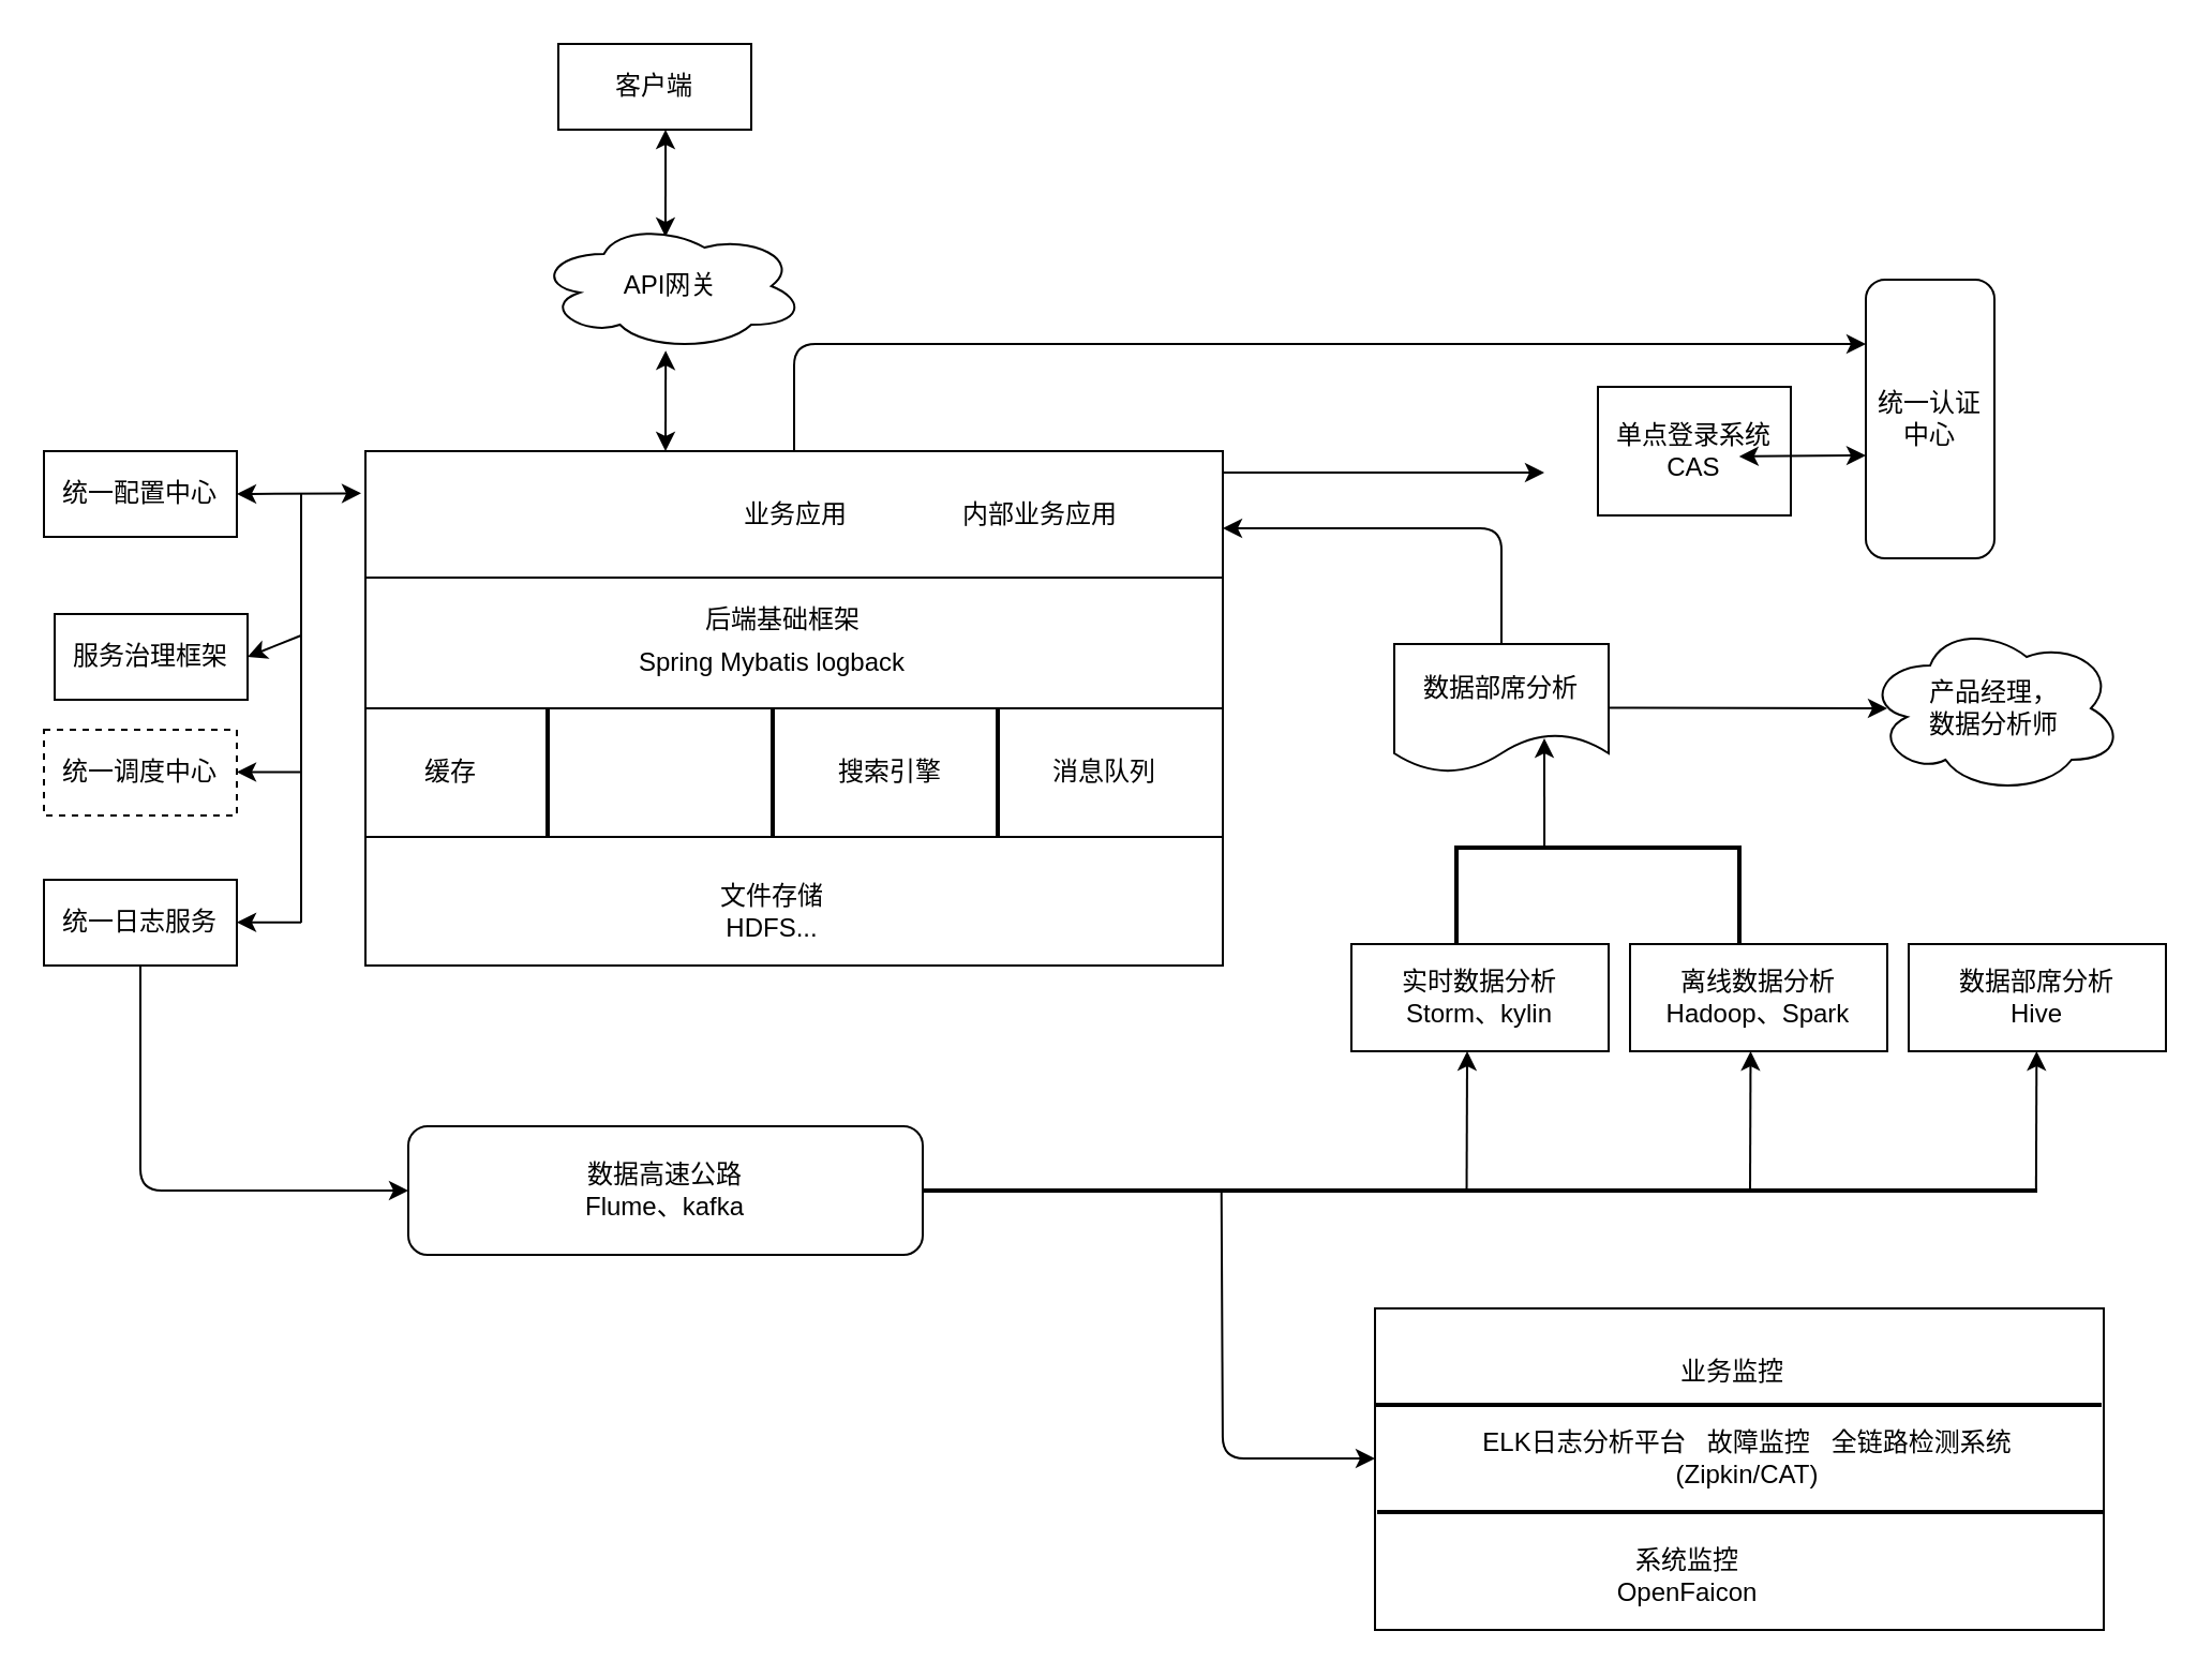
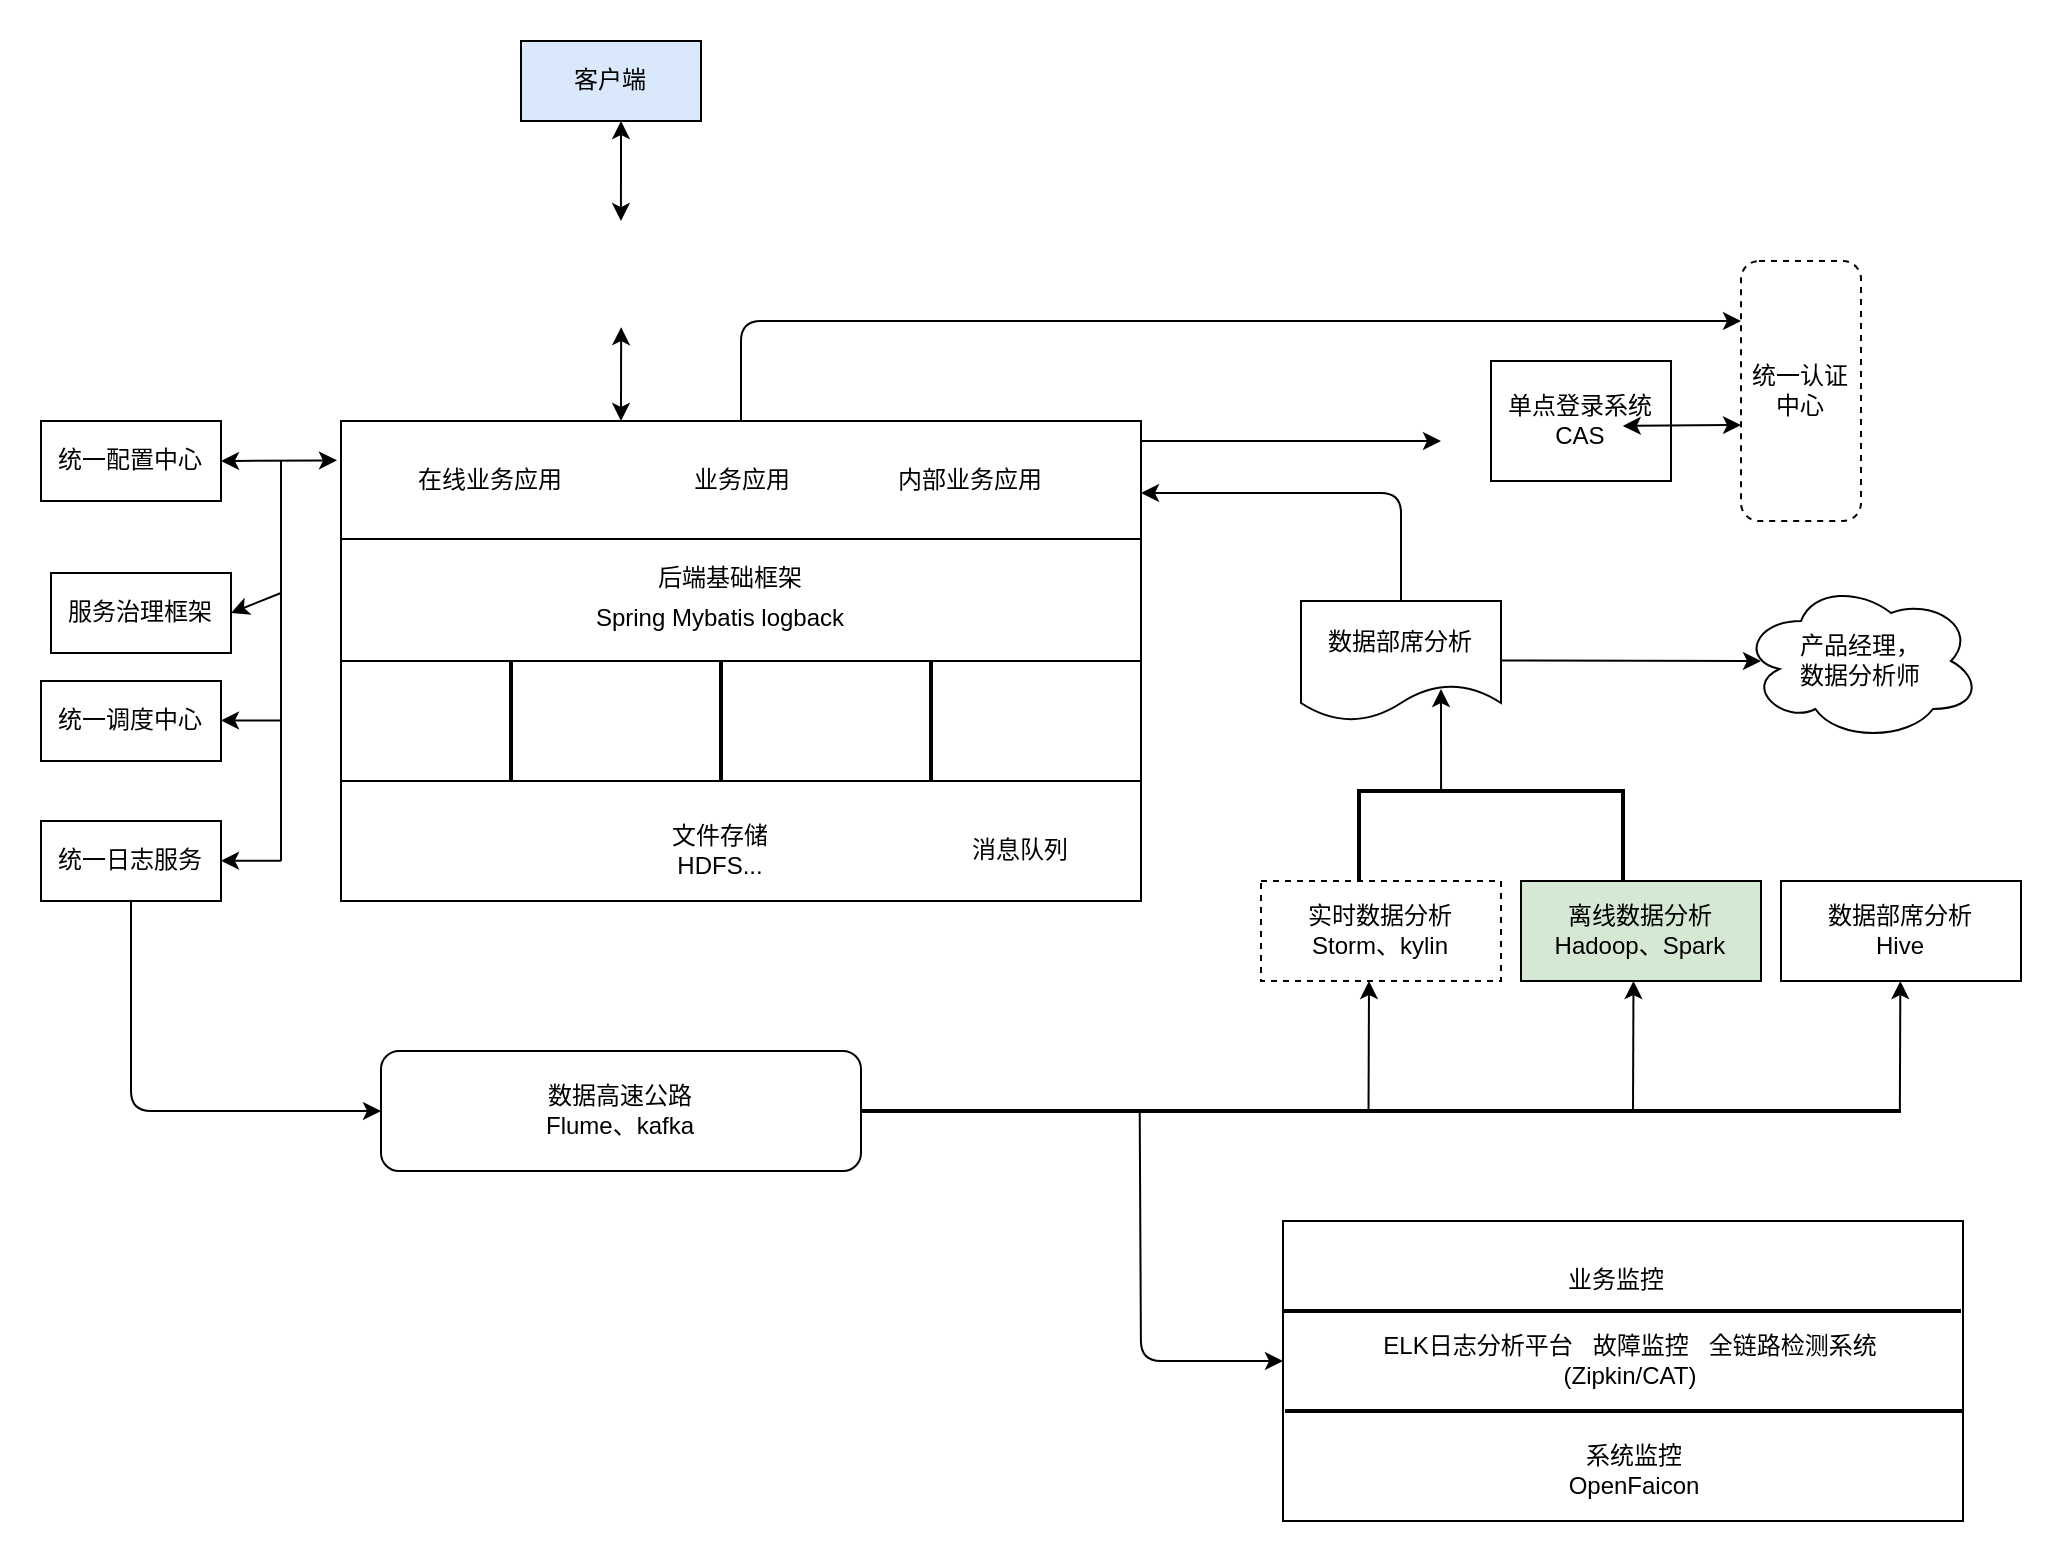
- <mxCell id="3" value="客户端" style="rounded=0;whiteSpace=wrap;html=1;" parent="2" vertex="1"><mxGeometry x="240" width="90" height="40" as="geometry" /></mxCell>
+ <mxCell id="3" value="客户端" style="rounded=0;whiteSpace=wrap;html=1;fillColor=#dae8fc;" parent="2" vertex="1"><mxGeometry x="240" width="90" height="40" as="geometry" /></mxCell>
- <mxCell id="35" value="API网关" style="ellipse;shape=cloud;whiteSpace=wrap;html=1;" parent="2" vertex="1"><mxGeometry x="230" y="83" width="125" height="60" as="geometry" /></mxCell>
- <mxCell id="27" value="统一认证中心" style="rounded=1;whiteSpace=wrap;html=1;" parent="2" vertex="1"><mxGeometry x="850" y="110" width="60" height="130" as="geometry" /></mxCell>
+ <mxCell id="27" value="统一认证中心" style="rounded=1;whiteSpace=wrap;html=1;dashed=1;" parent="2" vertex="1"><mxGeometry x="850" y="110" width="60" height="130" as="geometry" /></mxCell>
+ <mxCell id="13" value="在线业务应用" style="text;html=1;strokeColor=none;fillColor=none;align=center;verticalAlign=middle;whiteSpace=wrap;rounded=0;" parent="8" vertex="1"><mxGeometry x="30" y="20" width="90" height="20" as="geometry" /></mxCell>
- <mxCell id="4" value="统一调度中心" style="rounded=0;whiteSpace=wrap;html=1;dashed=1;" parent="2" vertex="1"><mxGeometry y="320" width="90" height="40" as="geometry" /></mxCell>
+ <mxCell id="4" value="统一调度中心" style="rounded=0;whiteSpace=wrap;html=1;" parent="2" vertex="1"><mxGeometry y="320" width="90" height="40" as="geometry" /></mxCell>
- <mxCell id="21" value="缓存" style="text;html=1;strokeColor=none;fillColor=none;align=center;verticalAlign=middle;whiteSpace=wrap;rounded=0;" parent="8" vertex="1"><mxGeometry x="20" y="140" width="40" height="20" as="geometry" /></mxCell>
- <mxCell id="22" value="搜索引擎" style="text;html=1;strokeColor=none;fillColor=none;align=center;verticalAlign=middle;whiteSpace=wrap;rounded=0;" parent="8" vertex="1"><mxGeometry x="220" y="140" width="50" height="20" as="geometry" /></mxCell>
- <mxCell id="23" value="消息队列" style="text;html=1;strokeColor=none;fillColor=none;align=center;verticalAlign=middle;whiteSpace=wrap;rounded=0;" parent="8" vertex="1"><mxGeometry x="320" y="140" width="50" height="20" as="geometry" /></mxCell>
+ <mxCell id="23" value="消息队列" style="text;html=1;strokeColor=none;fillColor=none;align=center;verticalAlign=middle;whiteSpace=wrap;rounded=0;" parent="8" vertex="1"><mxGeometry x="315" y="205" width="50" height="20" as="geometry" /></mxCell>
- <mxCell id="30" value="实时数据分析&lt;br&gt;Storm、kylin" style="rounded=0;whiteSpace=wrap;html=1;" parent="2" vertex="1"><mxGeometry x="610" y="420" width="120" height="50" as="geometry" /></mxCell>
+ <mxCell id="30" value="实时数据分析&lt;br&gt;Storm、kylin" style="rounded=0;whiteSpace=wrap;html=1;dashed=1;" parent="2" vertex="1"><mxGeometry x="610" y="420" width="120" height="50" as="geometry" /></mxCell>
- <mxCell id="31" value="离线数据分析&lt;br&gt;Hadoop、Spark" style="rounded=0;whiteSpace=wrap;html=1;" parent="2" vertex="1"><mxGeometry x="740" y="420" width="120" height="50" as="geometry" /></mxCell>
+ <mxCell id="31" value="离线数据分析&lt;br&gt;Hadoop、Spark" style="rounded=0;whiteSpace=wrap;html=1;fillColor=#d5e8d4;" parent="2" vertex="1"><mxGeometry x="740" y="420" width="120" height="50" as="geometry" /></mxCell>
- <mxCell id="59" value="系统监控&lt;br&gt;OpenFaicon" style="text;html=1;strokeColor=none;fillColor=none;align=center;verticalAlign=middle;whiteSpace=wrap;rounded=0;" parent="2" vertex="1"><mxGeometry x="731" y="700" width="72" height="30" as="geometry" /></mxCell>
+ <mxCell id="59" value="系统监控&lt;br&gt;OpenFaicon" style="text;html=1;strokeColor=none;fillColor=none;align=center;verticalAlign=middle;whiteSpace=wrap;rounded=0;" parent="2" vertex="1"><mxGeometry x="761" y="700" width="72" height="30" as="geometry" /></mxCell>
